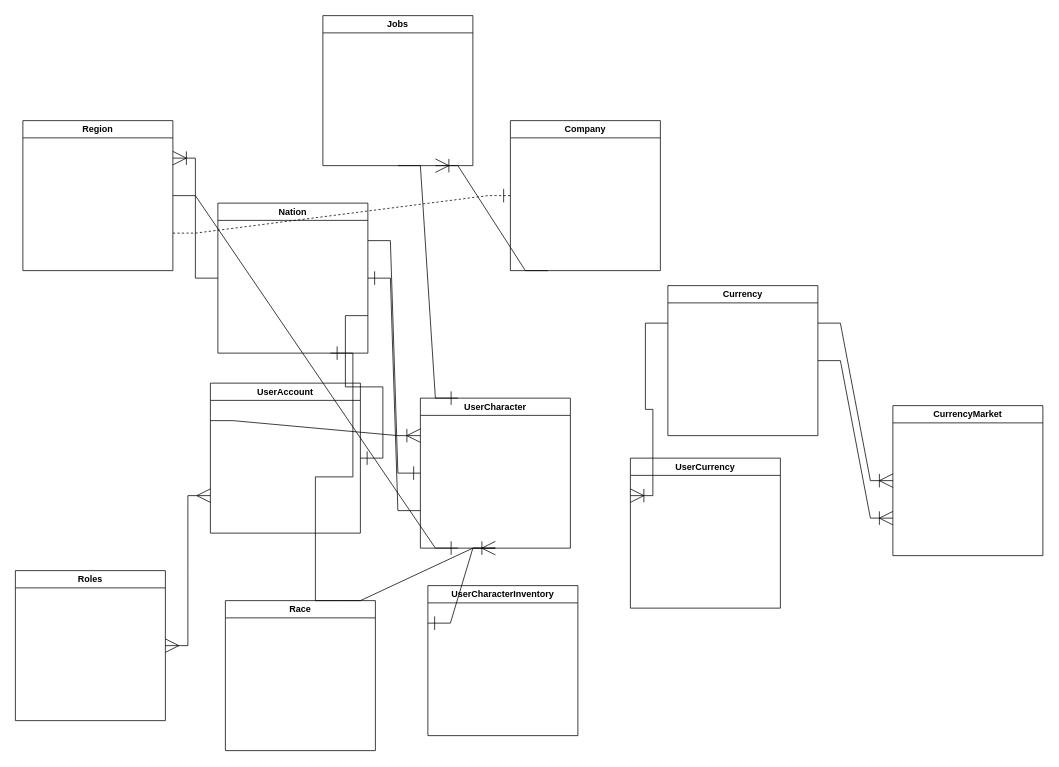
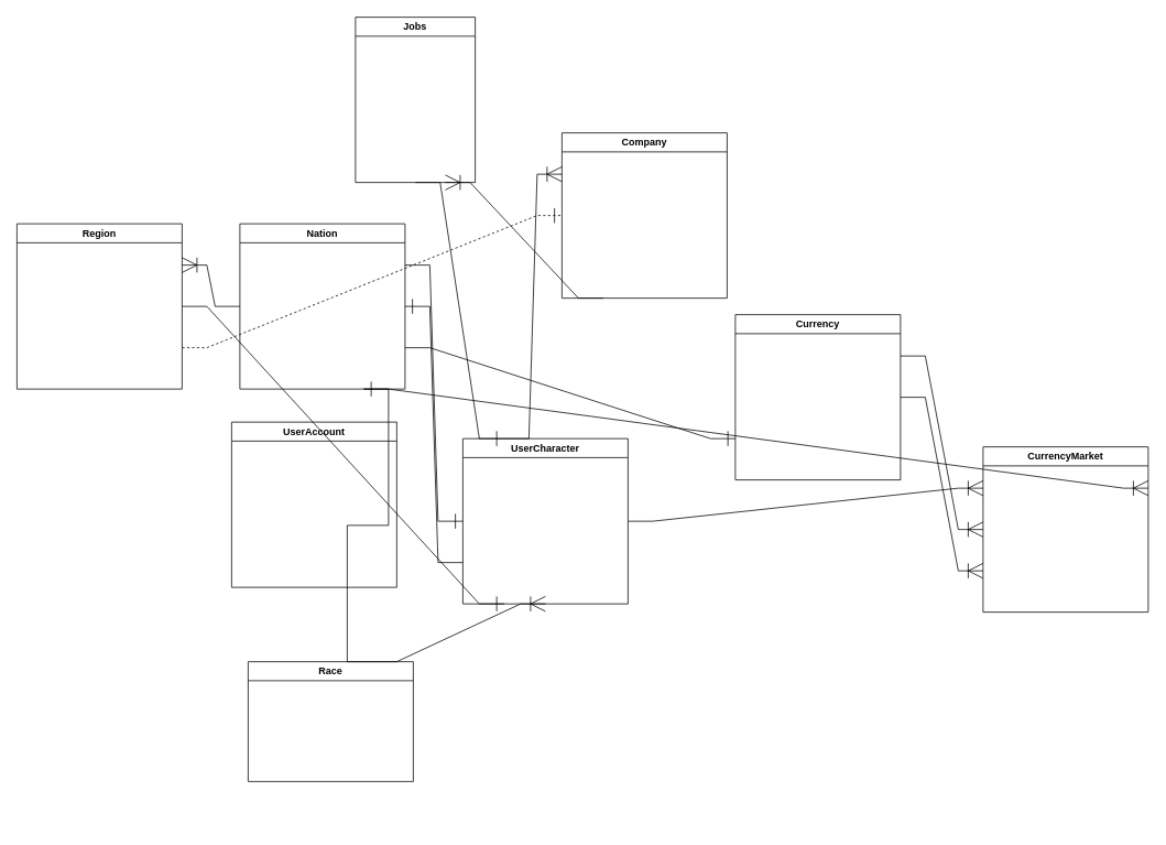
- <mxCell id="27" value="Jobs" style="swimlane;whiteSpace=wrap;html=1;" parent="1" vertex="1"><mxGeometry x="430" y="20" width="200" height="200" as="geometry" /></mxCell>
+ <mxCell id="27" value="Jobs" style="swimlane;whiteSpace=wrap;html=1;" parent="1" vertex="1"><mxGeometry x="430" y="20" width="145" height="200" as="geometry" /></mxCell>
- <mxCell id="13" value="Region" style="swimlane;whiteSpace=wrap;html=1;" parent="1" vertex="1"><mxGeometry x="30" y="160" width="200" height="200" as="geometry" /></mxCell>
+ <mxCell id="13" value="Region" style="swimlane;whiteSpace=wrap;html=1;" parent="1" vertex="1"><mxGeometry x="20" y="270" width="200" height="200" as="geometry" /></mxCell>
+ <mxCell id="25" value="" style="edgeStyle=entityRelationEdgeStyle;fontSize=12;html=1;endArrow=ERoneToMany;rounded=0;endSize=16;exitX=0.25;exitY=0;exitDx=0;exitDy=0;entryX=0;entryY=0.25;entryDx=0;entryDy=0;" parent="1" source="4" target="24" edge="1"><mxGeometry width="100" height="100" relative="1" as="geometry"><mxPoint x="290" y="570" as="sourcePoint" /><mxPoint x="580" y="570" as="targetPoint" /></mxGeometry></mxCell>
- <mxCell id="8" value="" style="edgeStyle=entityRelationEdgeStyle;fontSize=12;html=1;endArrow=ERoneToMany;rounded=0;endSize=16;exitX=0;exitY=0.25;exitDx=0;exitDy=0;entryX=0;entryY=0.25;entryDx=0;entryDy=0;" parent="1" source="2" target="5" edge="1"><mxGeometry width="100" height="100" relative="1" as="geometry"><mxPoint x="130" y="910" as="sourcePoint" /><mxPoint x="260" y="660" as="targetPoint" /></mxGeometry></mxCell>
- <mxCell id="15" value="" style="edgeStyle=entityRelationEdgeStyle;fontSize=12;html=1;endArrow=ERone;endFill=1;rounded=0;startSize=16;endSize=16;exitX=1;exitY=0.75;exitDx=0;exitDy=0;" parent="1" source="10" target="6" edge="1"><mxGeometry x="-1" y="233" width="100" height="100" relative="1" as="geometry"><mxPoint x="500" y="330" as="sourcePoint" /><mxPoint x="580" y="620" as="targetPoint" /><mxPoint x="-230" y="193" as="offset" /></mxGeometry></mxCell>
+ <mxCell id="15" value="" style="edgeStyle=entityRelationEdgeStyle;fontSize=12;html=1;endArrow=ERone;endFill=1;rounded=0;startSize=16;endSize=16;exitX=1;exitY=0.75;exitDx=0;exitDy=0;entryX=0;entryY=0.75;entryDx=0;entryDy=0;" parent="1" source="10" target="2" edge="1"><mxGeometry x="-1" y="233" width="100" height="100" relative="1" as="geometry"><mxPoint x="500" y="330" as="sourcePoint" /><mxPoint x="580" y="620" as="targetPoint" /><mxPoint x="-230" y="193" as="offset" /></mxGeometry></mxCell>
+ <mxCell id="20" value="" style="edgeStyle=entityRelationEdgeStyle;fontSize=12;html=1;endArrow=ERoneToMany;rounded=0;endSize=16;entryX=1;entryY=0.25;entryDx=0;entryDy=0;exitX=0.75;exitY=1;exitDx=0;exitDy=0;" parent="1" source="10" target="16" edge="1"><mxGeometry width="100" height="100" relative="1" as="geometry"><mxPoint x="380" y="350" as="sourcePoint" /><mxPoint x="1120" y="680" as="targetPoint" /></mxGeometry></mxCell>
- <mxCell id="7" value="" style="edgeStyle=entityRelationEdgeStyle;fontSize=12;html=1;endArrow=ERoneToMany;rounded=0;endSize=16;exitX=0;exitY=0.25;exitDx=0;exitDy=0;entryX=0;entryY=0.25;entryDx=0;entryDy=0;" parent="1" source="6" target="4" edge="1"><mxGeometry width="100" height="100" relative="1" as="geometry"><mxPoint x="160" y="900" as="sourcePoint" /><mxPoint x="250" y="650" as="targetPoint" /></mxGeometry></mxCell>
+ <mxCell id="17" value="" style="edgeStyle=entityRelationEdgeStyle;fontSize=12;html=1;endArrow=ERoneToMany;rounded=0;endSize=16;exitX=1;exitY=0.5;exitDx=0;exitDy=0;entryX=0;entryY=0.25;entryDx=0;entryDy=0;" parent="1" source="4" target="16" edge="1"><mxGeometry width="100" height="100" relative="1" as="geometry"><mxPoint x="780" y="570" as="sourcePoint" /><mxPoint x="850" y="720" as="targetPoint" /></mxGeometry></mxCell>
- <mxCell id="5" value="UserCurrency" style="swimlane;whiteSpace=wrap;html=1;" parent="1" vertex="1"><mxGeometry x="840" y="610" width="200" height="200" as="geometry" /></mxCell>
- <mxCell id="9" value="" style="edgeStyle=entityRelationEdgeStyle;fontSize=12;html=1;endArrow=ERmany;startArrow=ERmany;rounded=0;endSize=16;exitX=1;exitY=0.5;exitDx=0;exitDy=0;startSize=16;entryX=0;entryY=0.75;entryDx=0;entryDy=0;" parent="1" source="3" target="6" edge="1"><mxGeometry width="100" height="100" relative="1" as="geometry"><mxPoint x="460" y="740" as="sourcePoint" /><mxPoint x="110" y="810" as="targetPoint" /></mxGeometry></mxCell>
- <mxCell id="23" value="" style="edgeStyle=entityRelationEdgeStyle;fontSize=12;html=1;endArrow=ERone;endFill=1;rounded=0;startSize=16;endSize=16;exitX=0.5;exitY=1;exitDx=0;exitDy=0;entryX=0;entryY=0.25;entryDx=0;entryDy=0;" parent="1" source="4" target="22" edge="1"><mxGeometry x="-1" y="233" width="100" height="100" relative="1" as="geometry"><mxPoint x="500" y="330" as="sourcePoint" /><mxPoint x="580" y="620" as="targetPoint" /><mxPoint x="-230" y="193" as="offset" /></mxGeometry></mxCell>
- <mxCell id="3" value="Roles" style="swimlane;whiteSpace=wrap;html=1;" parent="1" vertex="1"><mxGeometry x="20" y="760" width="200" height="200" as="geometry" /></mxCell>
- <mxCell id="22" value="UserCharacterInventory" style="swimlane;whiteSpace=wrap;html=1;" parent="1" vertex="1"><mxGeometry x="570" y="780" width="200" height="200" as="geometry" /></mxCell>
- <mxCell id="30" value="Race" style="swimlane;whiteSpace=wrap;html=1;" vertex="1" parent="1"><mxGeometry x="300" y="800" width="200" height="200" as="geometry" /></mxCell>
+ <mxCell id="30" value="Race" style="swimlane;whiteSpace=wrap;html=1;" vertex="1" parent="1"><mxGeometry x="300" y="800" width="200" height="145" as="geometry" /></mxCell>
